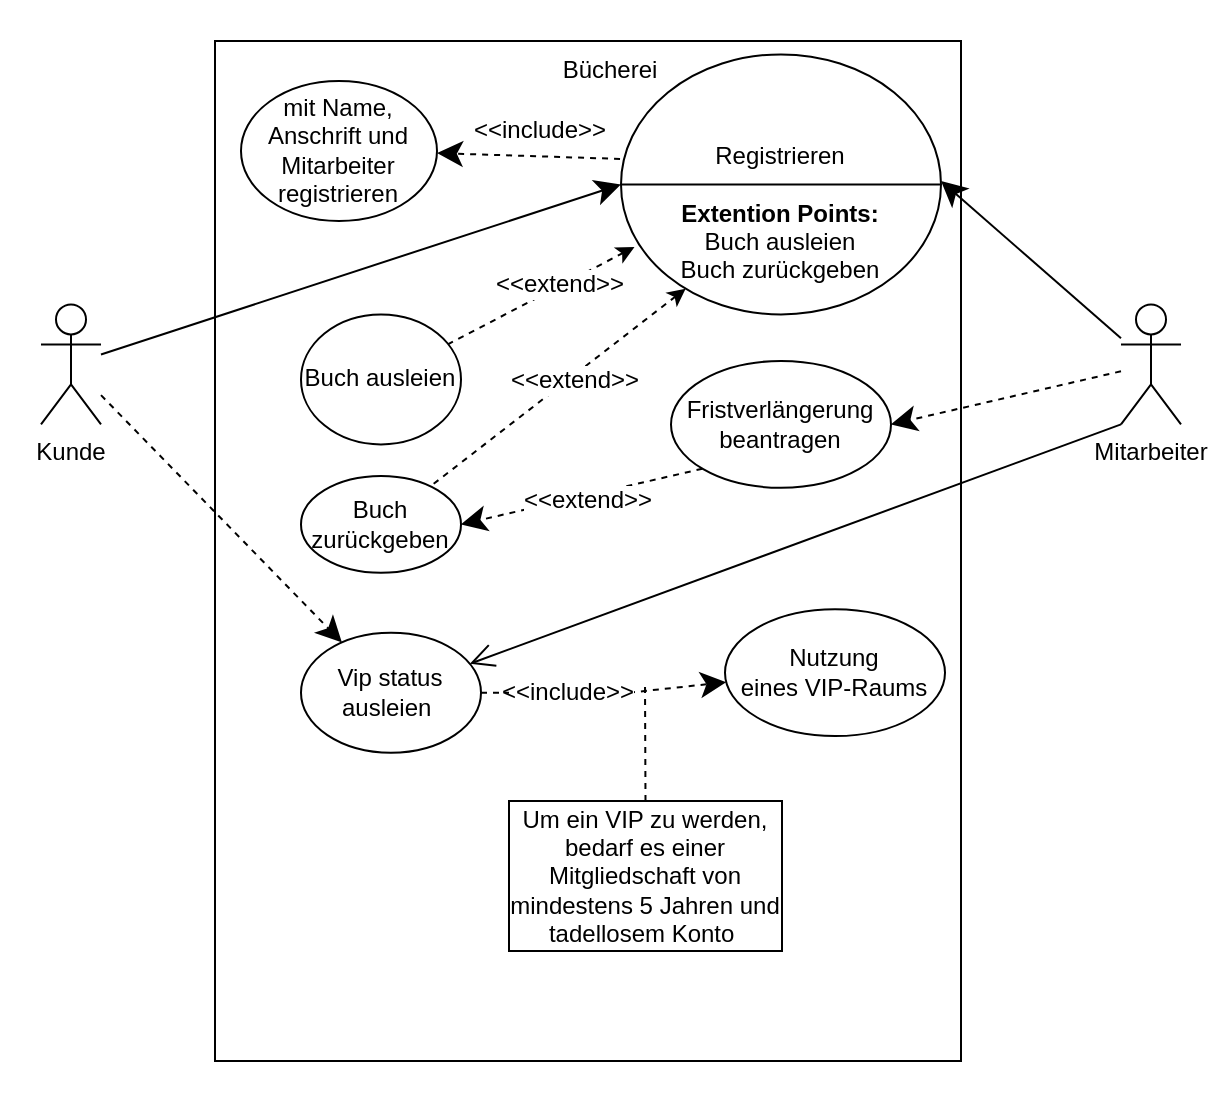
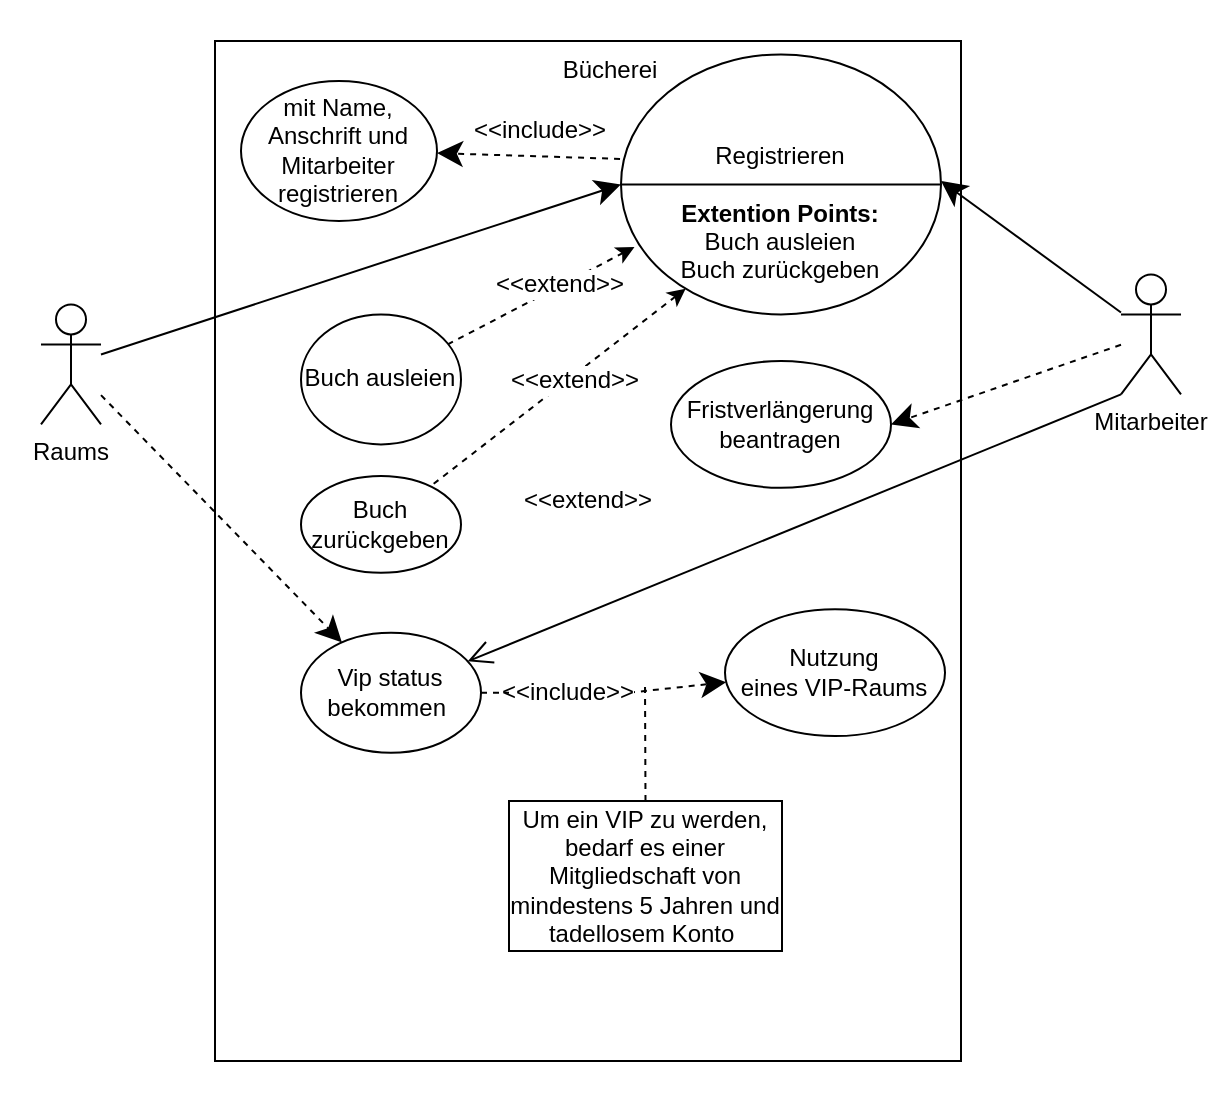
- <mxCell id="6" value="Mitarbeiter" style="shape=umlActor;verticalLabelPosition=bottom;verticalAlign=top;html=1;outlineConnect=0;shadow=0;labelBackgroundColor=none;fontSize=12;fillColor=none;" vertex="1" parent="1"><mxGeometry x="560" y="151.69" width="30" height="60" as="geometry" /></mxCell>
+ <mxCell id="6" value="Mitarbeiter" style="shape=umlActor;verticalLabelPosition=bottom;verticalAlign=top;html=1;outlineConnect=0;shadow=0;labelBackgroundColor=none;fontSize=12;fillColor=none;" vertex="1" parent="1"><mxGeometry x="560" y="136.69" width="30" height="60" as="geometry" /></mxCell>
- <mxCell id="9" value="Kunde" style="shape=umlActor;verticalLabelPosition=bottom;verticalAlign=top;html=1;outlineConnect=0;shadow=0;labelBackgroundColor=none;fontSize=12;fillColor=none;" vertex="1" parent="1"><mxGeometry x="20" y="151.69" width="30" height="60" as="geometry" /></mxCell>
+ <mxCell id="9" value="Raums" style="shape=umlActor;verticalLabelPosition=bottom;verticalAlign=top;html=1;outlineConnect=0;shadow=0;labelBackgroundColor=none;fontSize=12;fillColor=none;" vertex="1" parent="1"><mxGeometry x="20" y="151.69" width="30" height="60" as="geometry" /></mxCell>
- <mxCell id="12" style="edgeStyle=none;rounded=0;orthogonalLoop=1;jettySize=auto;html=1;exitX=0;exitY=1;exitDx=0;exitDy=0;entryX=1;entryY=0.5;entryDx=0;entryDy=0;dashed=1;strokeWidth=1;fontSize=12;endArrow=classic;endFill=1;endSize=10;" edge="1" parent="1" source="13" target="16"><mxGeometry relative="1" as="geometry" /></mxCell>
- <mxCell id="23" value="Vip status&lt;br&gt;ausleien&amp;nbsp;" style="ellipse;whiteSpace=wrap;html=1;shadow=0;labelBackgroundColor=none;fontSize=12;fillColor=none;" vertex="1" parent="1"><mxGeometry x="150" y="315.85" width="90" height="60" as="geometry" /></mxCell>
+ <mxCell id="23" value="Vip status&lt;br&gt;bekommen&amp;nbsp;" style="ellipse;whiteSpace=wrap;html=1;shadow=0;labelBackgroundColor=none;fontSize=12;fillColor=none;" vertex="1" parent="1"><mxGeometry x="150" y="315.85" width="90" height="60" as="geometry" /></mxCell>
